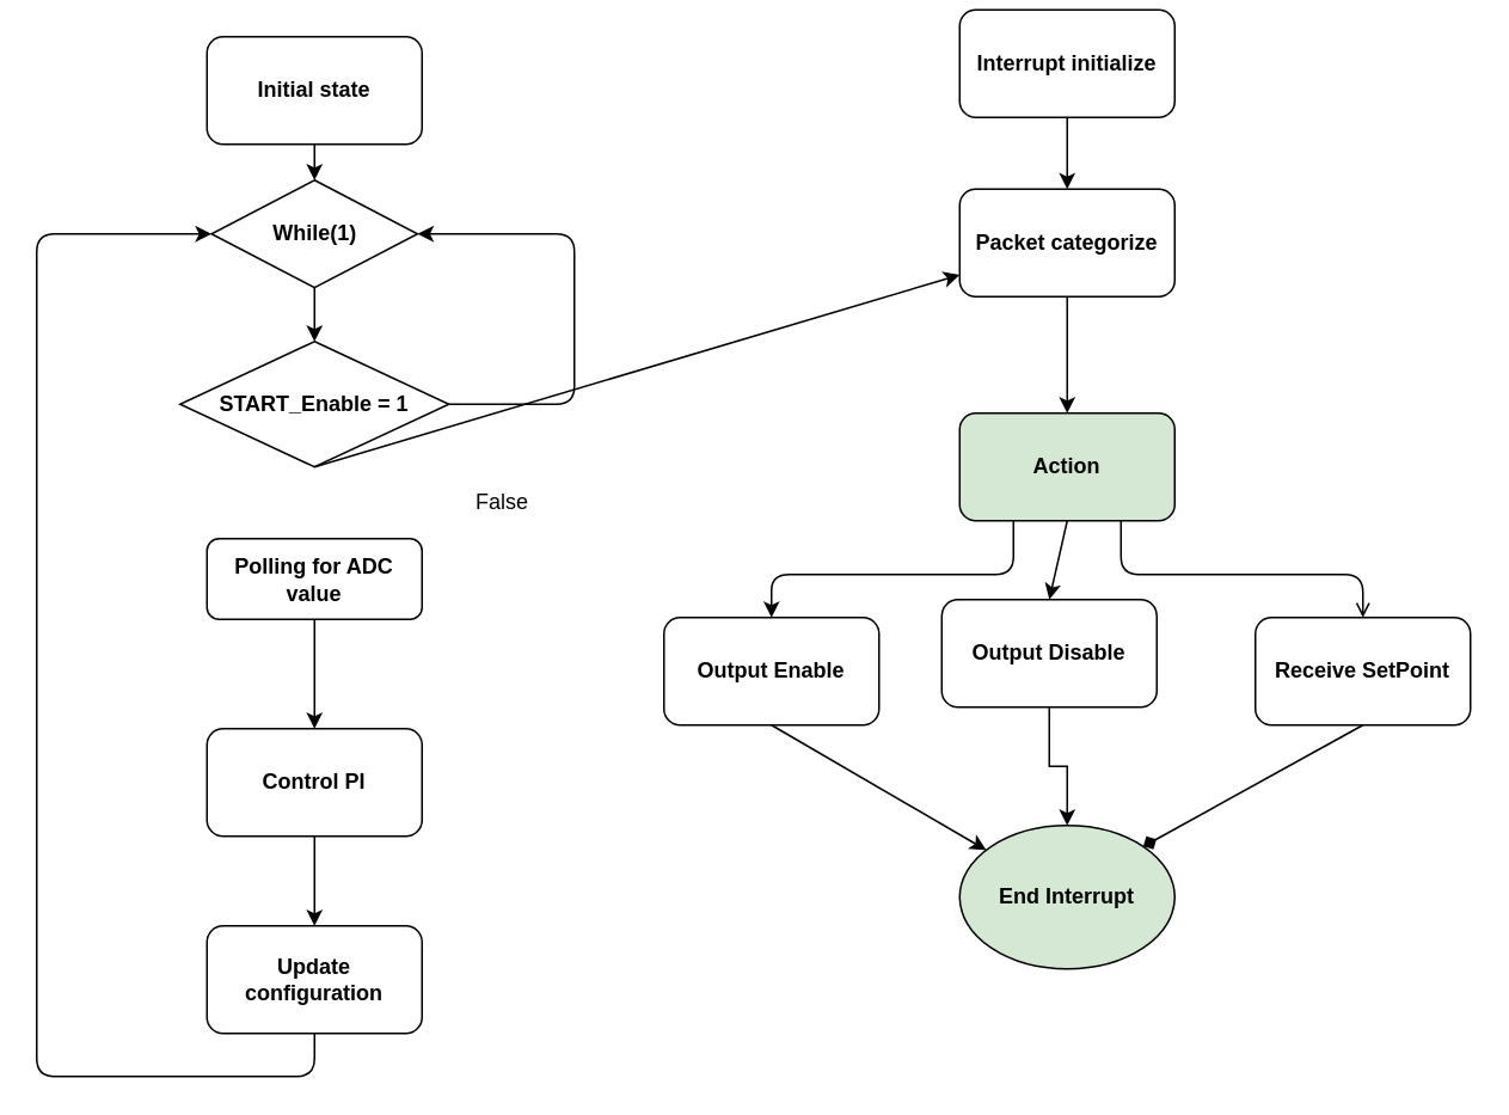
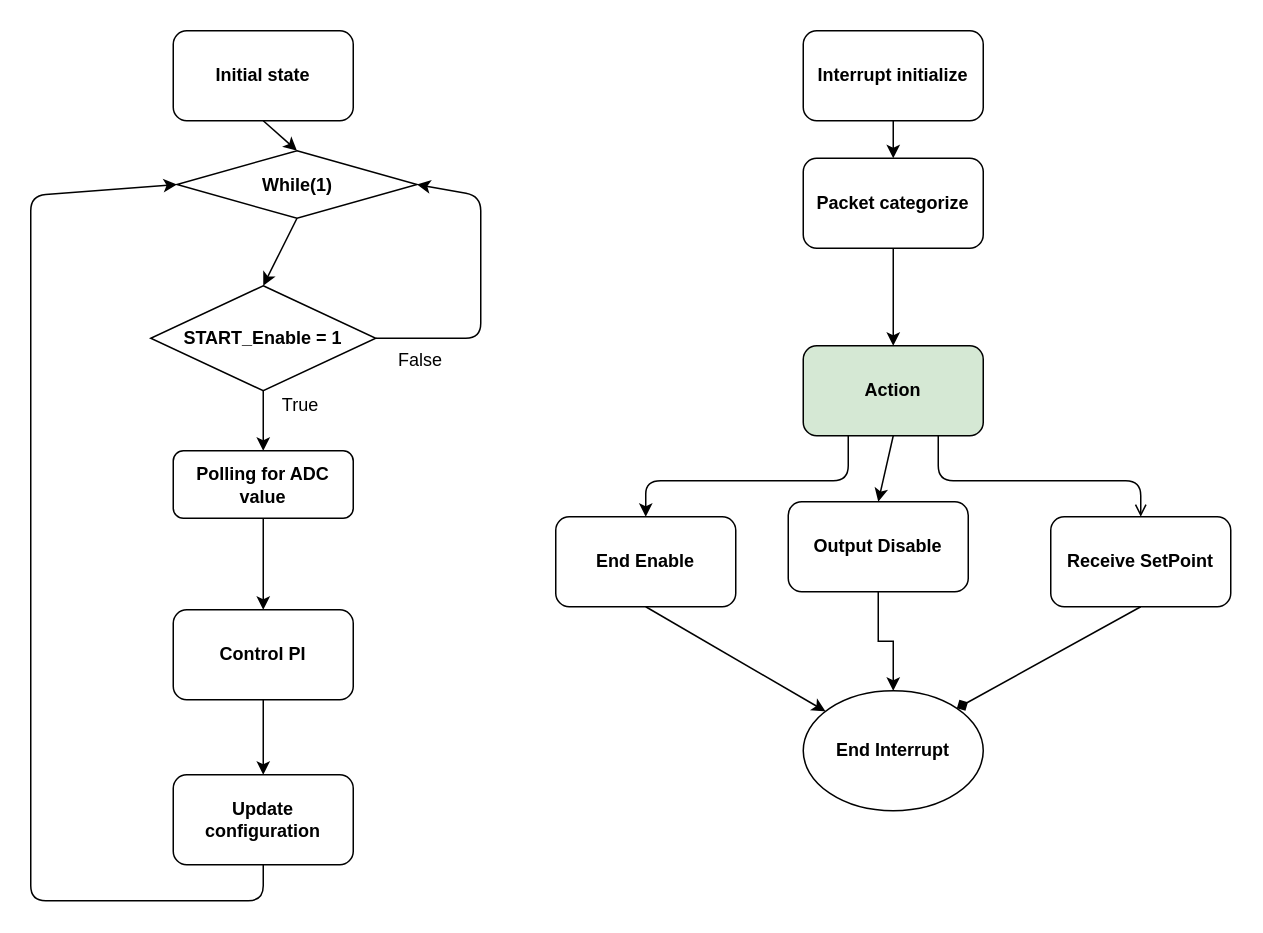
- <mxCell id="17" value="&lt;b&gt;Interrupt initialize&lt;br&gt;&lt;/b&gt;" style="rounded=1;whiteSpace=wrap;html=1;" parent="1" vertex="1"><mxGeometry x="535" y="5" width="120" height="60" as="geometry" /></mxCell>
+ <mxCell id="17" value="&lt;b&gt;Interrupt initialize&lt;br&gt;&lt;/b&gt;" style="rounded=1;whiteSpace=wrap;html=1;" parent="1" vertex="1"><mxGeometry x="535" y="20" width="120" height="60" as="geometry" /></mxCell>
- <mxCell id="2" value="&lt;b&gt;While(1)&lt;/b&gt;" style="rhombus;whiteSpace=wrap;html=1;" parent="1" vertex="1"><mxGeometry x="117.5" y="100" width="115" height="60" as="geometry" /></mxCell>
+ <mxCell id="2" value="&lt;b&gt;While(1)&lt;/b&gt;" style="rhombus;whiteSpace=wrap;html=1;" parent="1" vertex="1"><mxGeometry x="117.5" y="100" width="160" height="45" as="geometry" /></mxCell>
- <mxCell id="7" value="" style="endArrow=classic;html=1;exitX=0.5;exitY=1;exitDx=0;exitDy=0;" parent="1" source="3" target="18" edge="1"><mxGeometry width="50" height="50" relative="1" as="geometry"><mxPoint x="215" y="364" as="sourcePoint" /><mxPoint x="175" y="330" as="targetPoint" /></mxGeometry></mxCell>
+ <mxCell id="7" value="" style="endArrow=classic;html=1;exitX=0.5;exitY=1;exitDx=0;exitDy=0;" parent="1" source="3" target="8" edge="1"><mxGeometry width="50" height="50" relative="1" as="geometry"><mxPoint x="215" y="364" as="sourcePoint" /><mxPoint x="175" y="330" as="targetPoint" /></mxGeometry></mxCell>
+ <mxCell id="14" value="True" style="text;html=1;strokeColor=none;fillColor=none;align=center;verticalAlign=middle;whiteSpace=wrap;rounded=0;" parent="1" vertex="1"><mxGeometry x="180" y="260" width="40" height="20" as="geometry" /></mxCell>
- <mxCell id="15" value="&lt;div&gt;False&lt;/div&gt;" style="text;html=1;strokeColor=none;fillColor=none;align=center;verticalAlign=middle;whiteSpace=wrap;rounded=0;" parent="1" vertex="1"><mxGeometry x="260" y="270" width="40" height="20" as="geometry" /></mxCell>
+ <mxCell id="15" value="&lt;div&gt;False&lt;/div&gt;" style="text;html=1;strokeColor=none;fillColor=none;align=center;verticalAlign=middle;whiteSpace=wrap;rounded=0;" parent="1" vertex="1"><mxGeometry x="260" y="230" width="40" height="20" as="geometry" /></mxCell>
- <mxCell id="22" value="&lt;b&gt;Output Enable&lt;/b&gt;" style="rounded=1;whiteSpace=wrap;html=1;" vertex="1" parent="1"><mxGeometry x="370" y="344" width="120" height="60" as="geometry" /></mxCell>
+ <mxCell id="22" value="&lt;b&gt;End Enable&lt;/b&gt;" style="rounded=1;whiteSpace=wrap;html=1;" vertex="1" parent="1"><mxGeometry x="370" y="344" width="120" height="60" as="geometry" /></mxCell>
- <mxCell id="30" value="&lt;b&gt;End Interrupt&lt;br&gt;&lt;/b&gt;" style="ellipse;whiteSpace=wrap;html=1;fillColor=#d5e8d4;" vertex="1" parent="1"><mxGeometry x="535" y="460" width="120" height="80" as="geometry" /></mxCell>
+ <mxCell id="30" value="&lt;b&gt;End Interrupt&lt;br&gt;&lt;/b&gt;" style="ellipse;whiteSpace=wrap;html=1;" vertex="1" parent="1"><mxGeometry x="535" y="460" width="120" height="80" as="geometry" /></mxCell>
